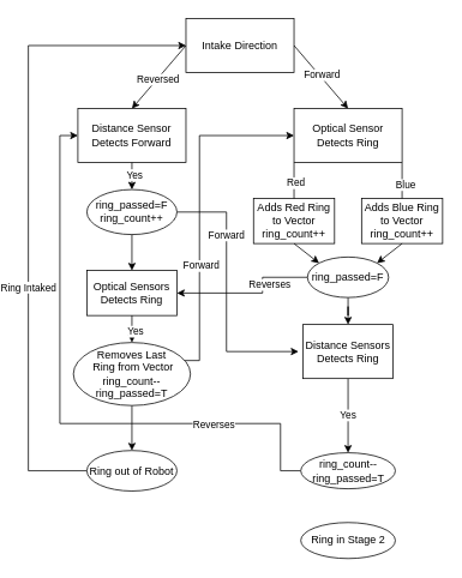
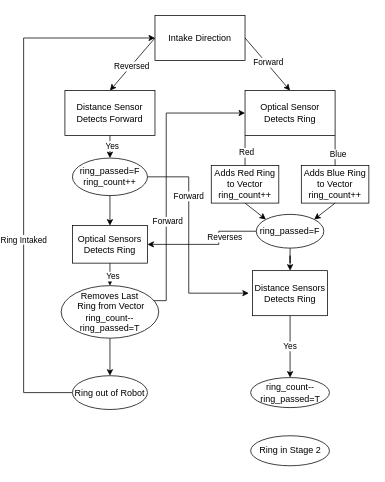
- <mxCell id="16" style="edgeStyle=orthogonalEdgeStyle;rounded=0;orthogonalLoop=1;jettySize=auto;html=1;entryX=0;entryY=0.5;entryDx=0;entryDy=0;exitX=0;exitY=0.5;exitDx=0;exitDy=0;" edge="1" parent="1" source="40" target="4"><mxGeometry relative="1" as="geometry"><Array as="points"><mxPoint x="300" y="523" /><mxPoint x="300" y="470" /><mxPoint x="55" y="470" /><mxPoint x="55" y="150" /></Array></mxGeometry></mxCell>
- <mxCell id="17" value="Reverses" style="edgeLabel;html=1;align=center;verticalAlign=middle;resizable=0;points=[];" vertex="1" connectable="0" parent="16"><mxGeometry x="-0.545" relative="1" as="geometry"><mxPoint as="offset" /></mxGeometry></mxCell>
